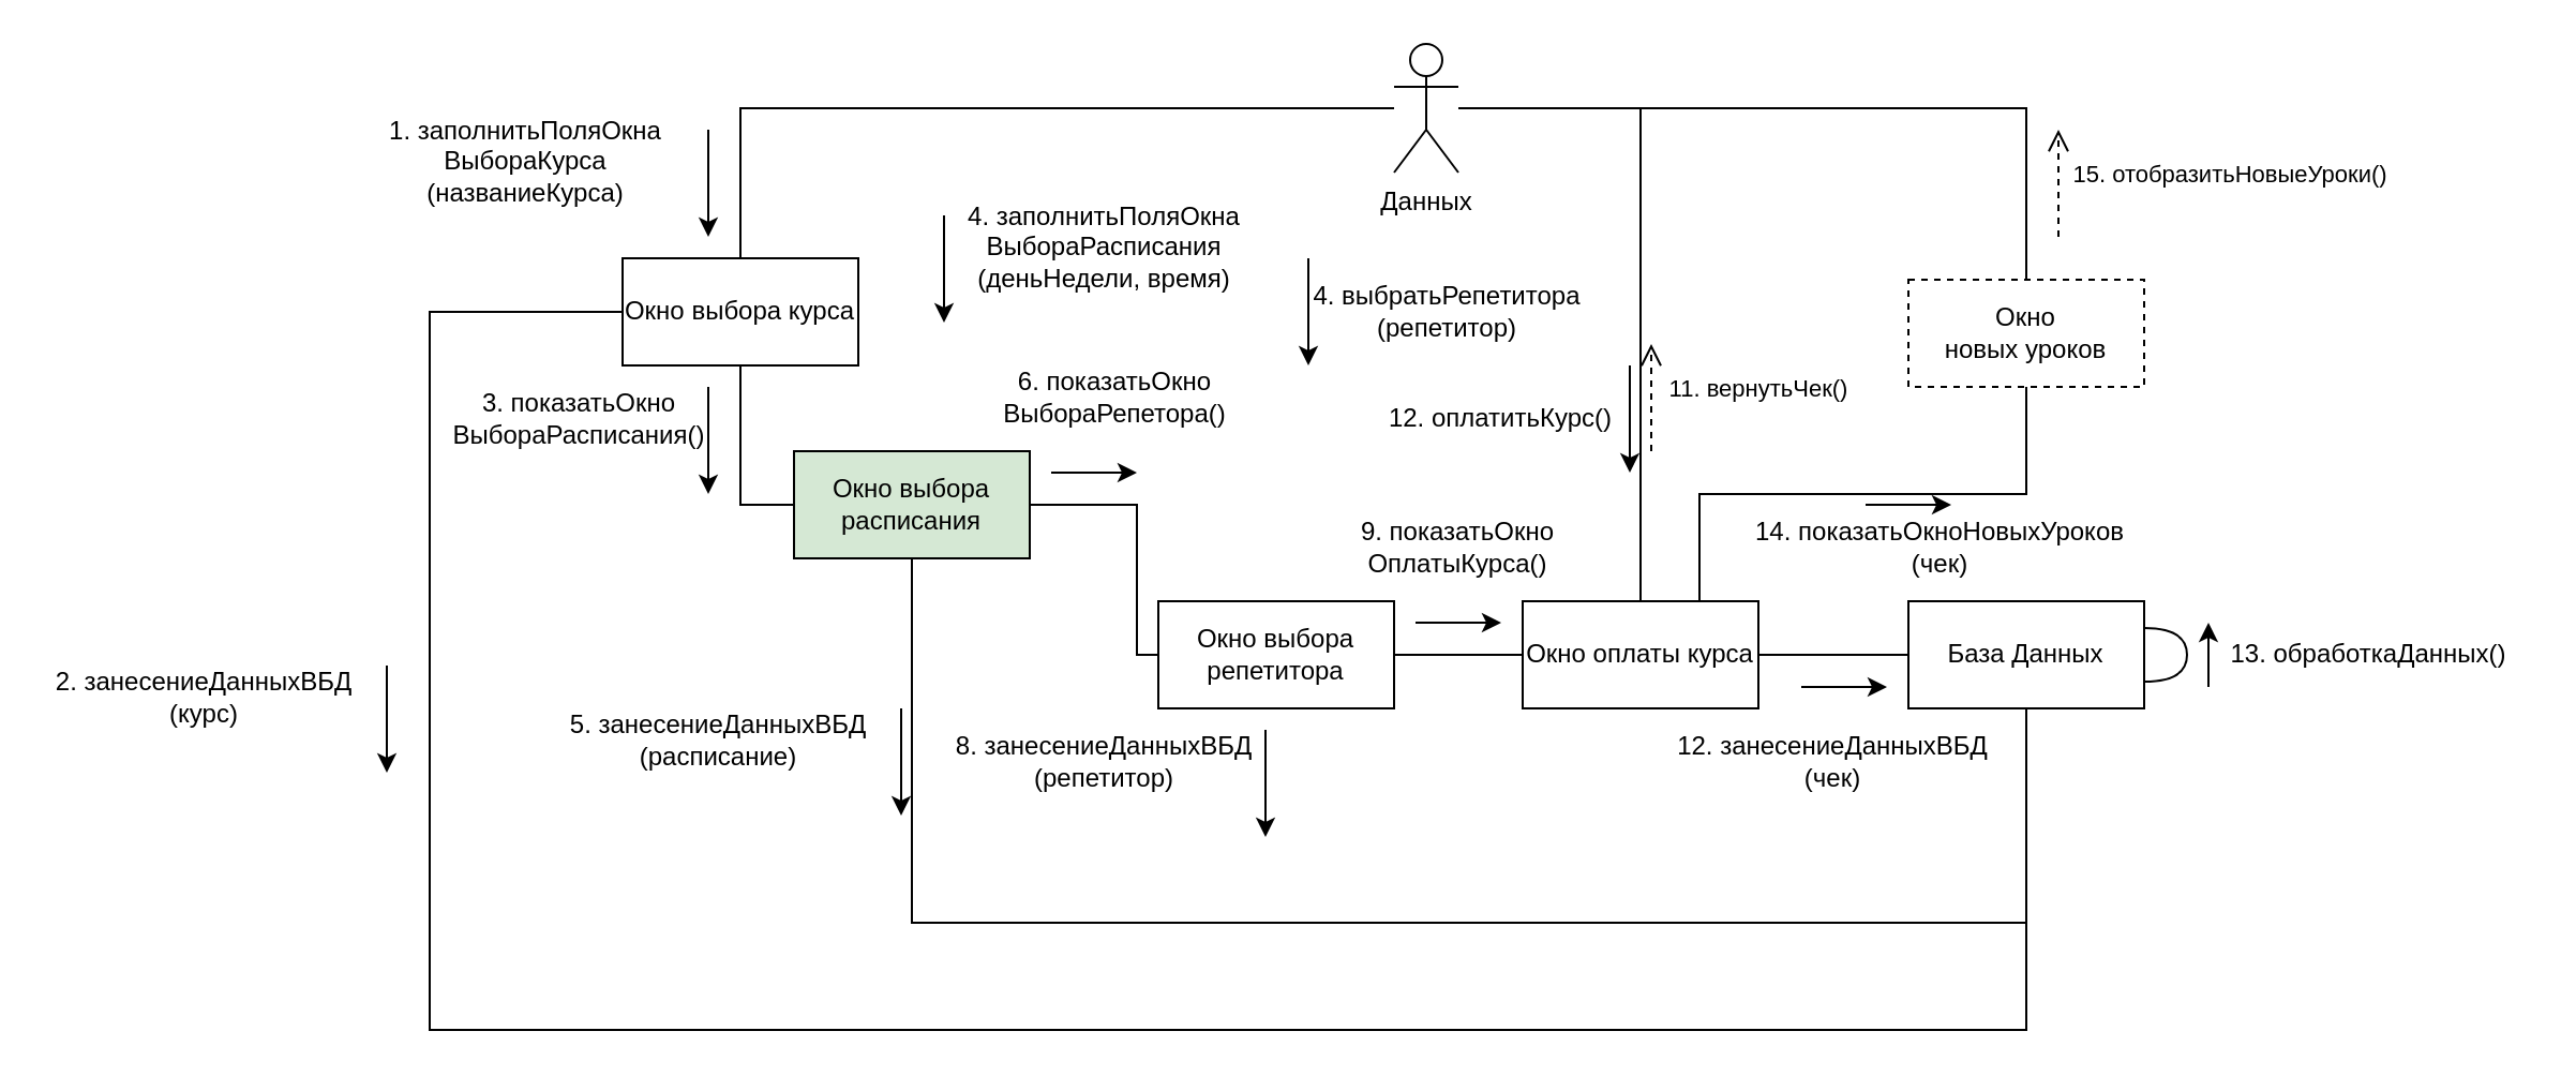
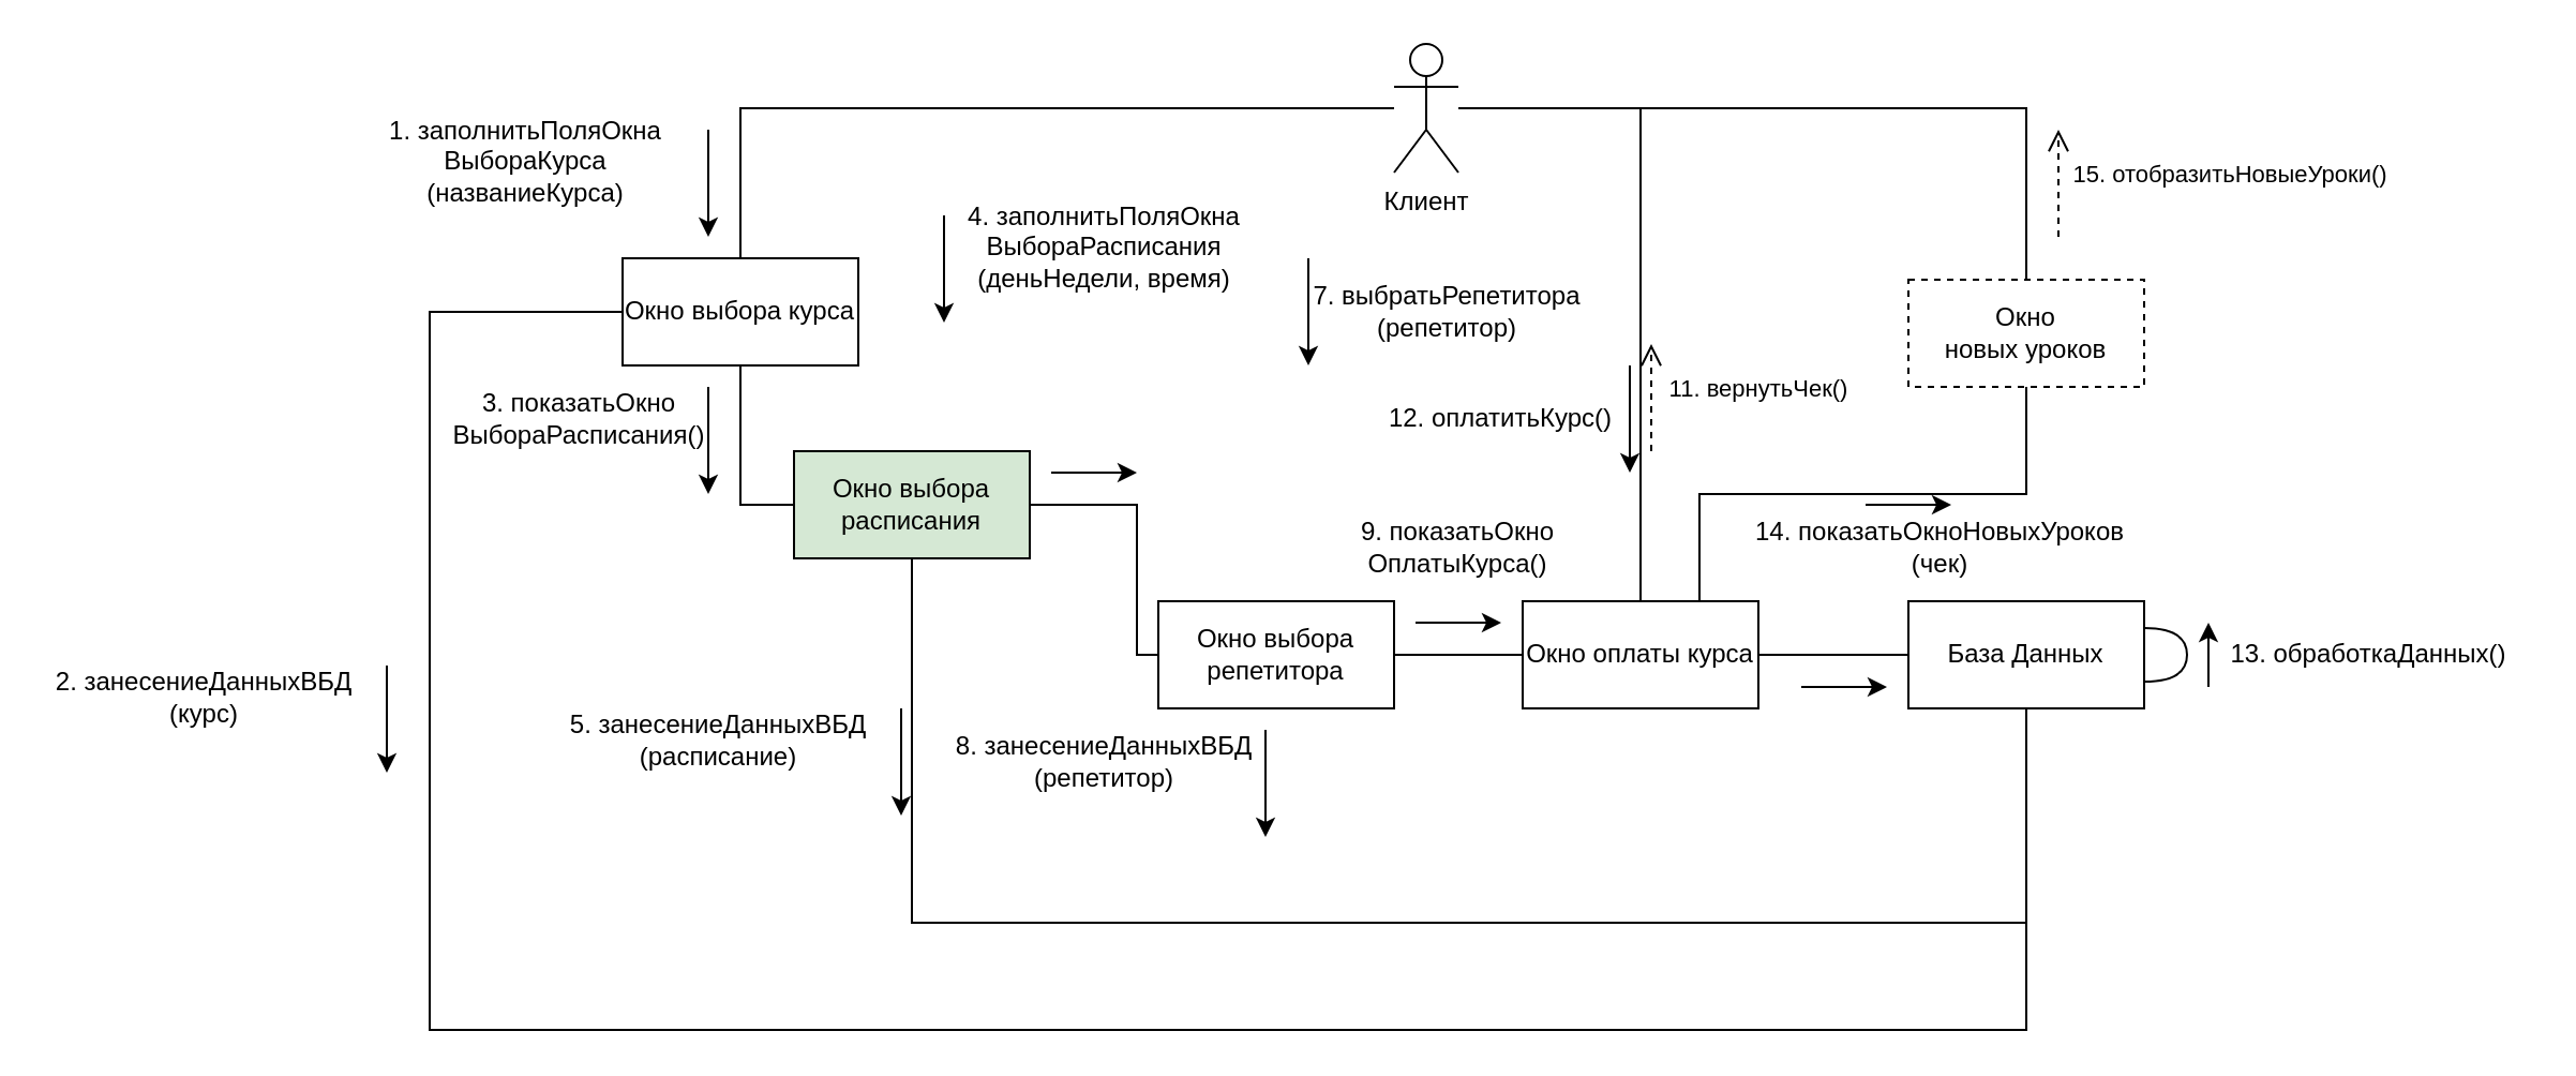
- <mxCell id="6" value="Данных" style="shape=umlActor;verticalLabelPosition=bottom;verticalAlign=top;html=1;" vertex="1" parent="1"><mxGeometry x="650" y="20" width="30" height="60" as="geometry" /></mxCell>
+ <mxCell id="6" value="Клиент" style="shape=umlActor;verticalLabelPosition=bottom;verticalAlign=top;html=1;" vertex="1" parent="1"><mxGeometry x="650" y="20" width="30" height="60" as="geometry" /></mxCell>
- <mxCell id="31" value="&lt;div&gt;&lt;div&gt;4. выбратьРепетитора&lt;/div&gt;&lt;div&gt;(репетитор)&lt;/div&gt;&lt;/div&gt;" style="text;html=1;align=center;verticalAlign=middle;whiteSpace=wrap;rounded=0;" vertex="1" parent="1"><mxGeometry x="610" y="130" width="130" height="30" as="geometry" /></mxCell>
+ <mxCell id="31" value="&lt;div&gt;&lt;div&gt;7. выбратьРепетитора&lt;/div&gt;&lt;div&gt;(репетитор)&lt;/div&gt;&lt;/div&gt;" style="text;html=1;align=center;verticalAlign=middle;whiteSpace=wrap;rounded=0;" vertex="1" parent="1"><mxGeometry x="610" y="130" width="130" height="30" as="geometry" /></mxCell>
- <mxCell id="26" value="6. показатьОкно&lt;div&gt;ВыбораРепетора()&lt;/div&gt;" style="text;html=1;align=center;verticalAlign=middle;whiteSpace=wrap;rounded=0;" vertex="1" parent="1"><mxGeometry x="460" y="170" width="120" height="30" as="geometry" /></mxCell>
- <mxCell id="40" value="12. занесениеДанныхВБД&lt;div&gt;(чек&lt;span style=&quot;background-color: initial;&quot;&gt;)&lt;/span&gt;&lt;/div&gt;" style="text;html=1;align=center;verticalAlign=middle;whiteSpace=wrap;rounded=0;" vertex="1" parent="1"><mxGeometry x="780" y="340" width="150" height="30" as="geometry" /></mxCell>
